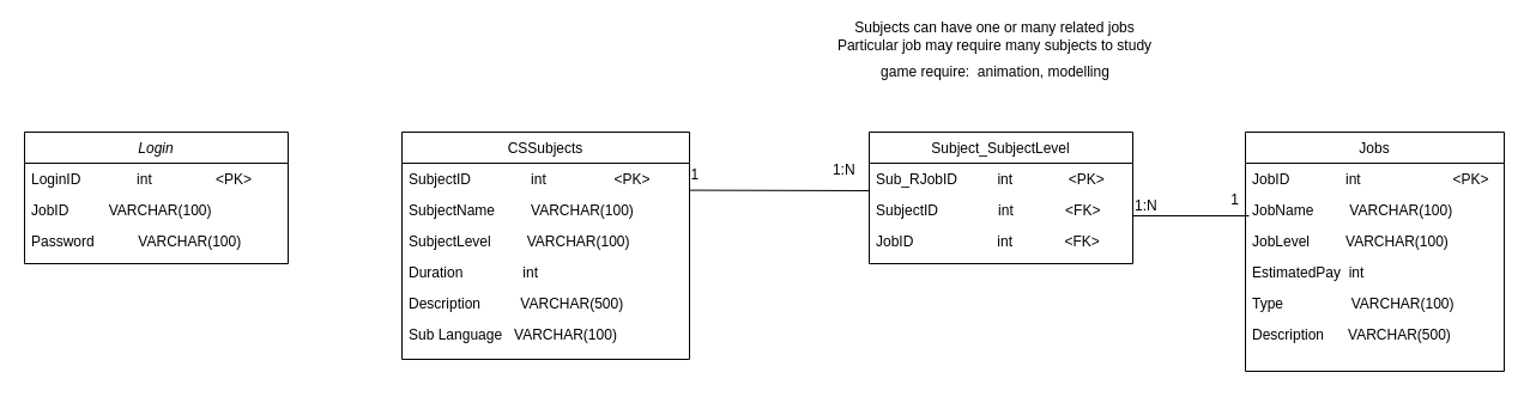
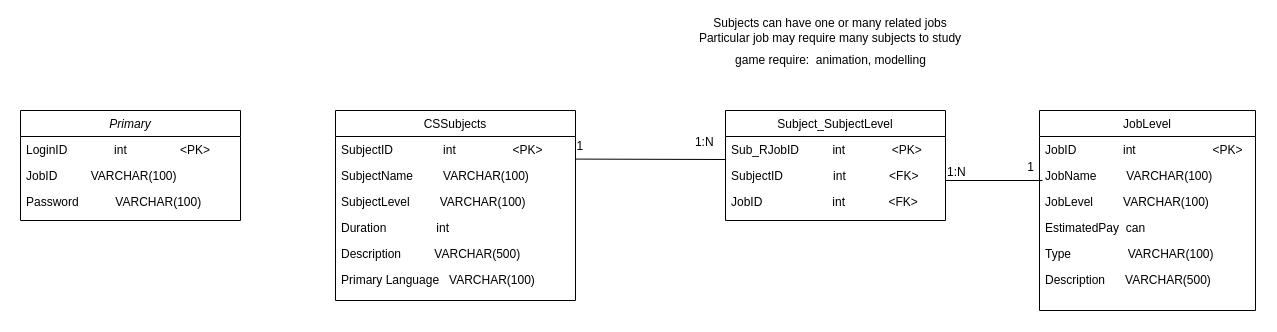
- <mxCell id="19" value="Login" style="swimlane;fontStyle=2;align=center;verticalAlign=top;childLayout=stackLayout;horizontal=1;startSize=26;horizontalStack=0;resizeParent=1;resizeLast=0;collapsible=1;marginBottom=0;rounded=0;shadow=0;strokeWidth=1;" parent="1" vertex="1"><mxGeometry x="20" y="110" width="220" height="110" as="geometry"><mxRectangle x="230" y="140" width="160" height="26" as="alternateBounds" /></mxGeometry></mxCell>
+ <mxCell id="19" value="Primary" style="swimlane;fontStyle=2;align=center;verticalAlign=top;childLayout=stackLayout;horizontal=1;startSize=26;horizontalStack=0;resizeParent=1;resizeLast=0;collapsible=1;marginBottom=0;rounded=0;shadow=0;strokeWidth=1;" parent="1" vertex="1"><mxGeometry x="20" y="110" width="220" height="110" as="geometry"><mxRectangle x="230" y="140" width="160" height="26" as="alternateBounds" /></mxGeometry></mxCell>
- <mxCell id="9" value="Jobs" style="swimlane;fontStyle=0;align=center;verticalAlign=top;childLayout=stackLayout;horizontal=1;startSize=26;horizontalStack=0;resizeParent=1;resizeLast=0;collapsible=1;marginBottom=0;rounded=0;shadow=0;strokeWidth=1;" parent="1" vertex="1"><mxGeometry x="1039" y="110" width="216" height="200" as="geometry"><mxRectangle x="550" y="140" width="160" height="26" as="alternateBounds" /></mxGeometry></mxCell>
+ <mxCell id="9" value="JobLevel" style="swimlane;fontStyle=0;align=center;verticalAlign=top;childLayout=stackLayout;horizontal=1;startSize=26;horizontalStack=0;resizeParent=1;resizeLast=0;collapsible=1;marginBottom=0;rounded=0;shadow=0;strokeWidth=1;" parent="1" vertex="1"><mxGeometry x="1039" y="110" width="216" height="200" as="geometry"><mxRectangle x="550" y="140" width="160" height="26" as="alternateBounds" /></mxGeometry></mxCell>
- <mxCell id="13" value="EstimatedPay  int" style="text;align=left;verticalAlign=top;spacingLeft=4;spacingRight=4;overflow=hidden;rotatable=0;points=[[0,0.5],[1,0.5]];portConstraint=eastwest;rounded=0;shadow=0;html=0;" parent="9" vertex="1"><mxGeometry y="104" width="216" height="26" as="geometry" /></mxCell>
+ <mxCell id="13" value="EstimatedPay  can" style="text;align=left;verticalAlign=top;spacingLeft=4;spacingRight=4;overflow=hidden;rotatable=0;points=[[0,0.5],[1,0.5]];portConstraint=eastwest;rounded=0;shadow=0;html=0;" parent="9" vertex="1"><mxGeometry y="104" width="216" height="26" as="geometry" /></mxCell>
- <mxCell id="8" value="Sub Language   VARCHAR(100)" style="text;align=left;verticalAlign=top;spacingLeft=4;spacingRight=4;overflow=hidden;rotatable=0;points=[[0,0.5],[1,0.5]];portConstraint=eastwest;rounded=0;shadow=0;html=0;" parent="2" vertex="1"><mxGeometry y="156" width="240" height="26" as="geometry" /></mxCell>
+ <mxCell id="8" value="Primary Language   VARCHAR(100)" style="text;align=left;verticalAlign=top;spacingLeft=4;spacingRight=4;overflow=hidden;rotatable=0;points=[[0,0.5],[1,0.5]];portConstraint=eastwest;rounded=0;shadow=0;html=0;" parent="2" vertex="1"><mxGeometry y="156" width="240" height="26" as="geometry" /></mxCell>
